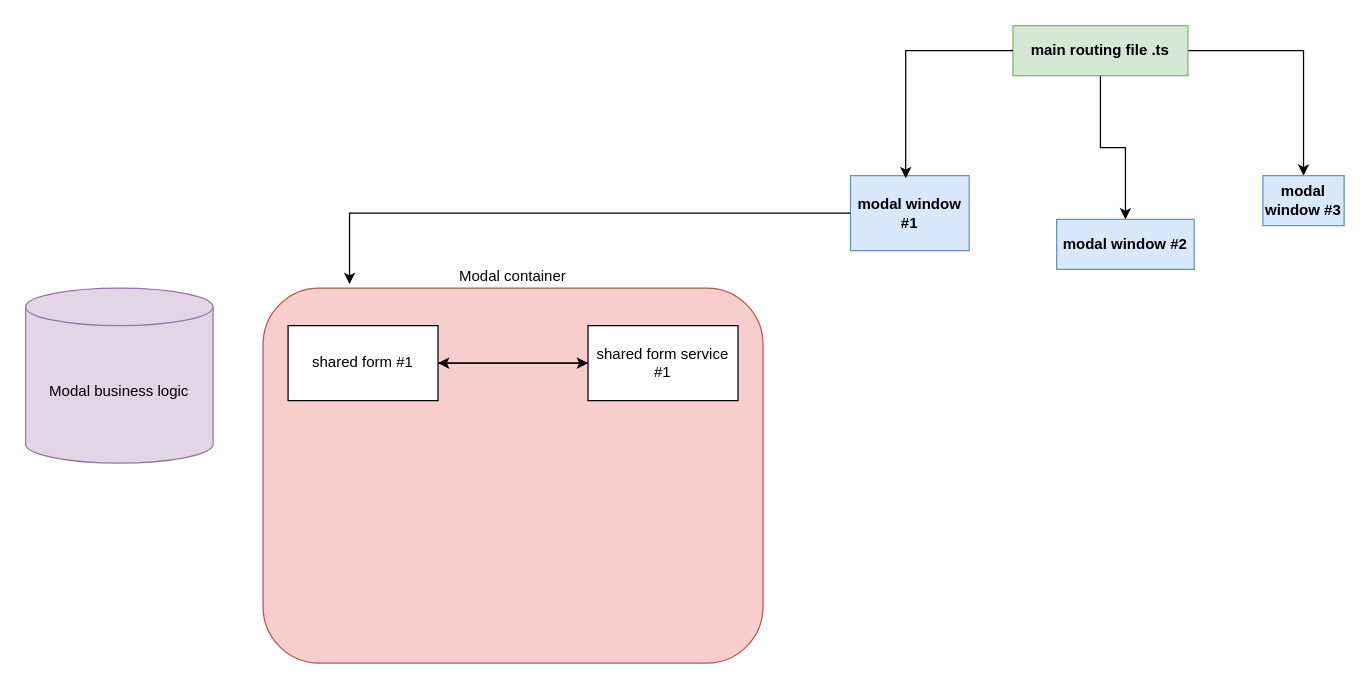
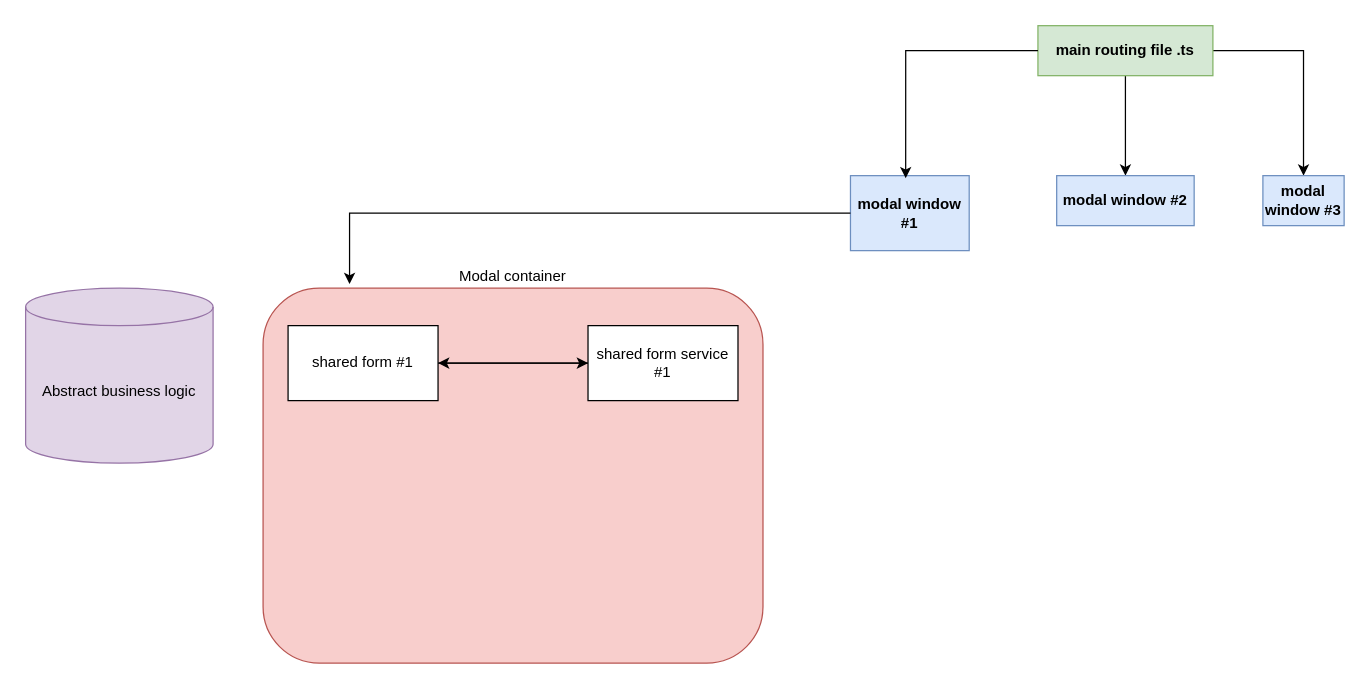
- <mxCell id="4" value="main routing file .ts" style="rounded=0;whiteSpace=wrap;html=1;fontStyle=1;fillColor=#d5e8d4;strokeColor=#82b366;" vertex="1" parent="1"><mxGeometry x="810" y="20" width="140" height="40" as="geometry" /></mxCell>
+ <mxCell id="4" value="main routing file .ts" style="rounded=0;whiteSpace=wrap;html=1;fontStyle=1;fillColor=#d5e8d4;strokeColor=#82b366;" vertex="1" parent="1"><mxGeometry x="830" y="20" width="140" height="40" as="geometry" /></mxCell>
- <mxCell id="5" value="modal window #2" style="rounded=0;whiteSpace=wrap;html=1;fontStyle=1;fillColor=#dae8fc;strokeColor=#6c8ebf;" vertex="1" parent="1"><mxGeometry x="845" y="175" width="110" height="40" as="geometry" /></mxCell>
+ <mxCell id="5" value="modal window #2" style="rounded=0;whiteSpace=wrap;html=1;fontStyle=1;fillColor=#dae8fc;strokeColor=#6c8ebf;" vertex="1" parent="1"><mxGeometry x="845" y="140" width="110" height="40" as="geometry" /></mxCell>
- <mxCell id="12" value="Modal business logic" style="shape=cylinder3;whiteSpace=wrap;html=1;boundedLbl=1;backgroundOutline=1;size=15;fillColor=#e1d5e7;strokeColor=#9673a6;" vertex="1" parent="1"><mxGeometry x="20" y="230" width="150" height="140" as="geometry" /></mxCell>
+ <mxCell id="12" value="Abstract business logic" style="shape=cylinder3;whiteSpace=wrap;html=1;boundedLbl=1;backgroundOutline=1;size=15;fillColor=#e1d5e7;strokeColor=#9673a6;" vertex="1" parent="1"><mxGeometry x="20" y="230" width="150" height="140" as="geometry" /></mxCell>
